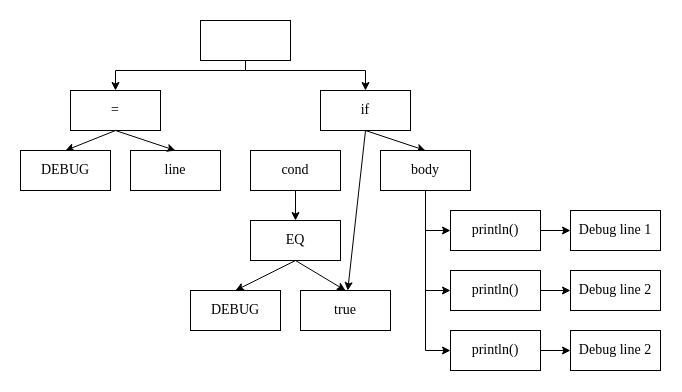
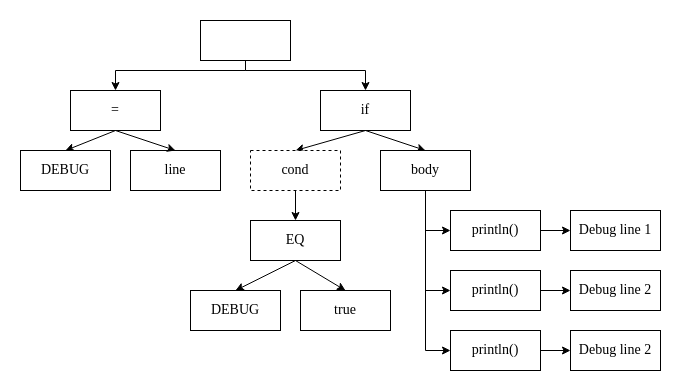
- <mxCell id="13" value="cond" style="rounded=0;whiteSpace=wrap;html=1;fontFamily=Times New Roman;fontSize=14;" vertex="1" parent="1"><mxGeometry x="250" y="150" width="90" height="40" as="geometry" /></mxCell>
+ <mxCell id="13" value="cond" style="rounded=0;whiteSpace=wrap;html=1;fontFamily=Times New Roman;fontSize=14;dashed=1;" vertex="1" parent="1"><mxGeometry x="250" y="150" width="90" height="40" as="geometry" /></mxCell>
- <mxCell id="7" style="edgeStyle=none;rounded=0;orthogonalLoop=1;jettySize=auto;html=1;exitX=0.5;exitY=1;exitDx=0;exitDy=0;fontFamily=Times New Roman;fontSize=14;" edge="1" parent="1" source="9" target="22"><mxGeometry relative="1" as="geometry" /></mxCell>
+ <mxCell id="7" style="edgeStyle=none;rounded=0;orthogonalLoop=1;jettySize=auto;html=1;entryX=0.5;entryY=0;entryDx=0;entryDy=0;exitX=0.5;exitY=1;exitDx=0;exitDy=0;fontFamily=Times New Roman;fontSize=14;" edge="1" parent="1" source="9" target="13"><mxGeometry relative="1" as="geometry" /></mxCell>
